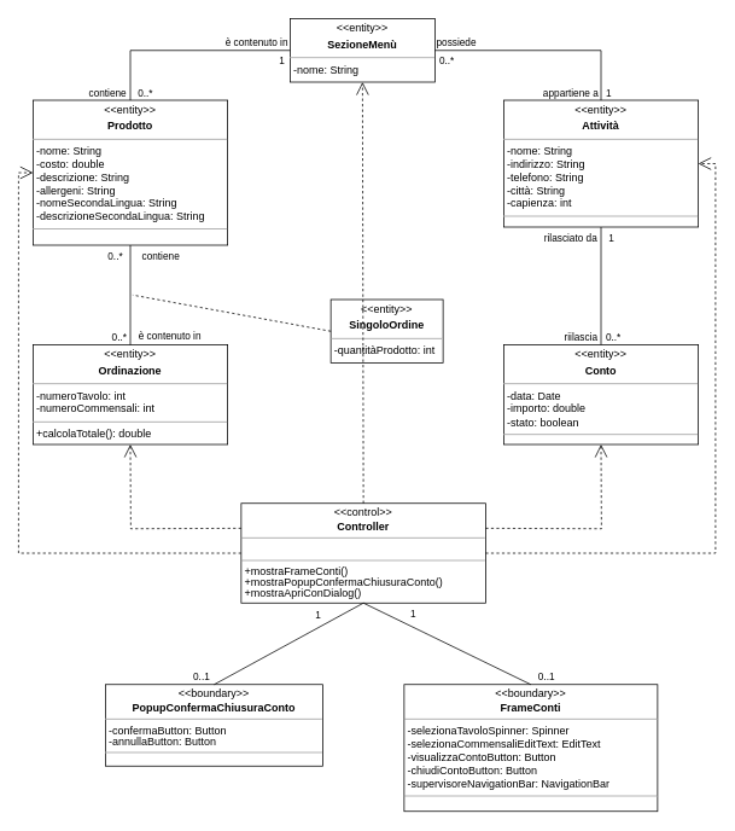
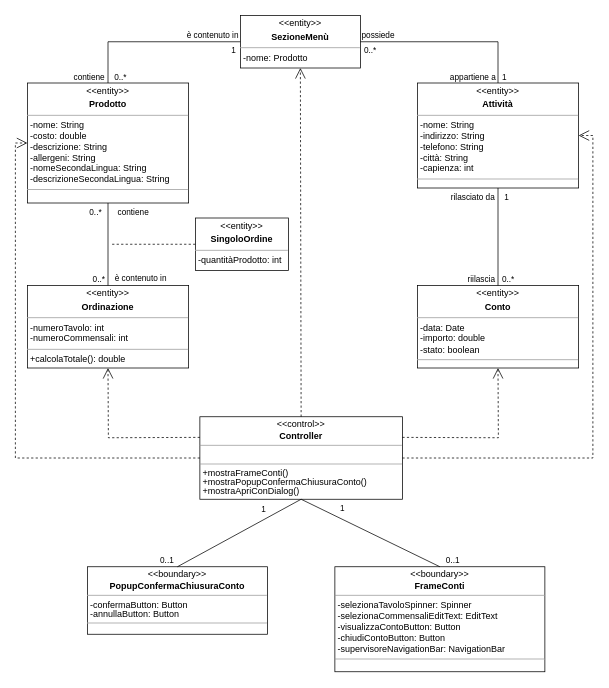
- <mxCell id="27" value="&lt;p style=&quot;margin:0px;margin-top:4px;text-align:center;&quot;&gt;&amp;lt;&amp;lt;entity&amp;gt;&amp;gt;&lt;/p&gt;&lt;p style=&quot;margin:0px;margin-top:4px;text-align:center;&quot;&gt;&lt;b&gt;SezioneMenù&lt;/b&gt;&lt;/p&gt;&lt;hr size=&quot;1&quot;&gt;&lt;p style=&quot;margin:0px;margin-left:4px;&quot;&gt;-nome: String&lt;/p&gt;&lt;hr size=&quot;1&quot;&gt;&lt;p style=&quot;margin:0px;margin-left:4px;&quot;&gt;&lt;br&gt;&lt;/p&gt;" style="verticalAlign=top;align=left;overflow=fill;fontSize=12;fontFamily=Helvetica;html=1;labelBackgroundColor=none;" parent="1" vertex="1"><mxGeometry x="320" y="20" width="160" height="70" as="geometry" /></mxCell>
+ <mxCell id="27" value="&lt;p style=&quot;margin:0px;margin-top:4px;text-align:center;&quot;&gt;&amp;lt;&amp;lt;entity&amp;gt;&amp;gt;&lt;/p&gt;&lt;p style=&quot;margin:0px;margin-top:4px;text-align:center;&quot;&gt;&lt;b&gt;SezioneMenù&lt;/b&gt;&lt;/p&gt;&lt;hr size=&quot;1&quot;&gt;&lt;p style=&quot;margin:0px;margin-left:4px;&quot;&gt;-nome: Prodotto&lt;/p&gt;&lt;hr size=&quot;1&quot;&gt;&lt;p style=&quot;margin:0px;margin-left:4px;&quot;&gt;&lt;br&gt;&lt;/p&gt;" style="verticalAlign=top;align=left;overflow=fill;fontSize=12;fontFamily=Helvetica;html=1;labelBackgroundColor=none;" parent="1" vertex="1"><mxGeometry x="320" y="20" width="160" height="70" as="geometry" /></mxCell>
- <mxCell id="18" value="&lt;p style=&quot;margin:0px;margin-top:4px;text-align:center;&quot;&gt;&amp;lt;&amp;lt;entity&amp;gt;&amp;gt;&lt;/p&gt;&lt;p style=&quot;margin:0px;margin-top:4px;text-align:center;&quot;&gt;&lt;b&gt;SingoloOrdine&lt;/b&gt;&lt;/p&gt;&lt;hr size=&quot;1&quot;&gt;&lt;p style=&quot;margin:0px;margin-left:4px;&quot;&gt;-quantitàProdotto: int&lt;/p&gt;&lt;hr size=&quot;1&quot;&gt;&lt;p style=&quot;margin:0px;margin-left:4px;&quot;&gt;&lt;br&gt;&lt;/p&gt;" style="verticalAlign=top;align=left;overflow=fill;fontSize=12;fontFamily=Helvetica;html=1;labelBackgroundColor=none;" parent="1" vertex="1"><mxGeometry x="365" y="330" width="124" height="70" as="geometry" /></mxCell>
+ <mxCell id="18" value="&lt;p style=&quot;margin:0px;margin-top:4px;text-align:center;&quot;&gt;&amp;lt;&amp;lt;entity&amp;gt;&amp;gt;&lt;/p&gt;&lt;p style=&quot;margin:0px;margin-top:4px;text-align:center;&quot;&gt;&lt;b&gt;SingoloOrdine&lt;/b&gt;&lt;/p&gt;&lt;hr size=&quot;1&quot;&gt;&lt;p style=&quot;margin:0px;margin-left:4px;&quot;&gt;-quantitàProdotto: int&lt;/p&gt;&lt;hr size=&quot;1&quot;&gt;&lt;p style=&quot;margin:0px;margin-left:4px;&quot;&gt;&lt;br&gt;&lt;/p&gt;" style="verticalAlign=top;align=left;overflow=fill;fontSize=12;fontFamily=Helvetica;html=1;labelBackgroundColor=none;" parent="1" vertex="1"><mxGeometry x="260" y="290" width="124" height="70" as="geometry" /></mxCell>
